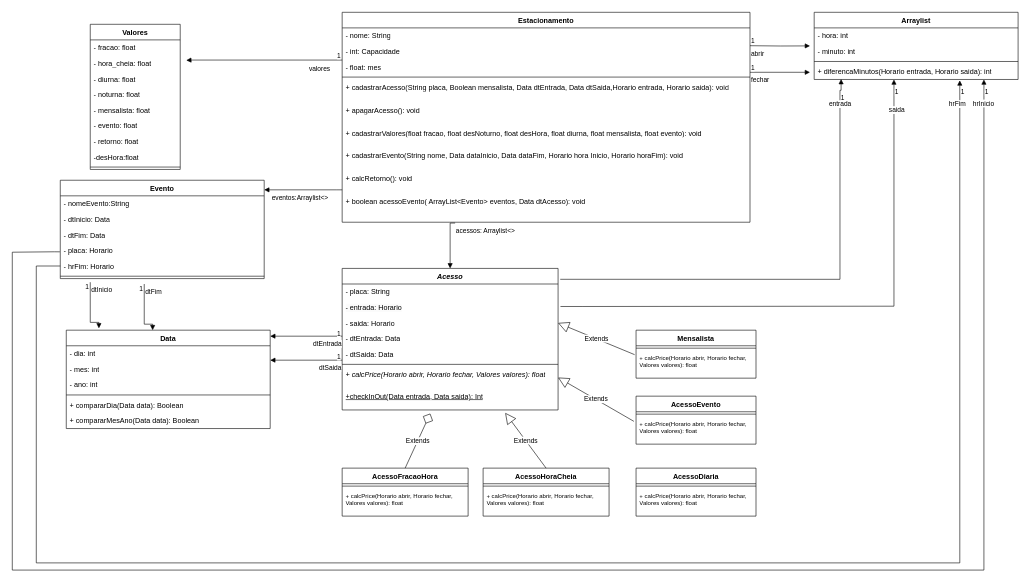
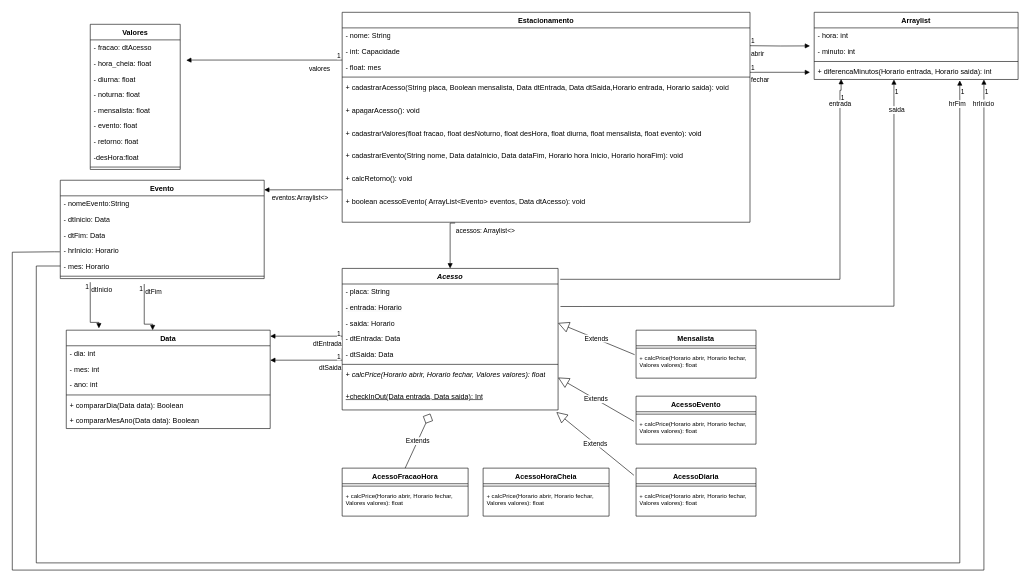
- <mxCell id="57" value="- fracao: float" style="text;strokeColor=none;fillColor=none;align=left;verticalAlign=top;spacingLeft=4;spacingRight=4;overflow=hidden;rotatable=0;points=[[0,0.5],[1,0.5]];portConstraint=eastwest;whiteSpace=wrap;html=1;" vertex="1" parent="56"><mxGeometry y="26" width="150" height="26" as="geometry" /></mxCell>
+ <mxCell id="57" value="- fracao: dtAcesso" style="text;strokeColor=none;fillColor=none;align=left;verticalAlign=top;spacingLeft=4;spacingRight=4;overflow=hidden;rotatable=0;points=[[0,0.5],[1,0.5]];portConstraint=eastwest;whiteSpace=wrap;html=1;" vertex="1" parent="56"><mxGeometry y="26" width="150" height="26" as="geometry" /></mxCell>
- <mxCell id="53" value="- placa: Horario" style="text;strokeColor=none;fillColor=none;align=left;verticalAlign=top;spacingLeft=4;spacingRight=4;overflow=hidden;rotatable=0;points=[[0,0.5],[1,0.5]];portConstraint=eastwest;whiteSpace=wrap;html=1;" vertex="1" parent="49"><mxGeometry y="104" width="340" height="26" as="geometry" /></mxCell>
+ <mxCell id="53" value="- hrInicio: Horario" style="text;strokeColor=none;fillColor=none;align=left;verticalAlign=top;spacingLeft=4;spacingRight=4;overflow=hidden;rotatable=0;points=[[0,0.5],[1,0.5]];portConstraint=eastwest;whiteSpace=wrap;html=1;" vertex="1" parent="49"><mxGeometry y="104" width="340" height="26" as="geometry" /></mxCell>
- <mxCell id="54" value="- hrFim: Horario" style="text;strokeColor=none;fillColor=none;align=left;verticalAlign=top;spacingLeft=4;spacingRight=4;overflow=hidden;rotatable=0;points=[[0,0.5],[1,0.5]];portConstraint=eastwest;whiteSpace=wrap;html=1;" vertex="1" parent="49"><mxGeometry y="130" width="340" height="26" as="geometry" /></mxCell>
+ <mxCell id="54" value="- mes: Horario" style="text;strokeColor=none;fillColor=none;align=left;verticalAlign=top;spacingLeft=4;spacingRight=4;overflow=hidden;rotatable=0;points=[[0,0.5],[1,0.5]];portConstraint=eastwest;whiteSpace=wrap;html=1;" vertex="1" parent="49"><mxGeometry y="130" width="340" height="26" as="geometry" /></mxCell>
- <mxCell id="67" value="Extends" style="endArrow=block;endSize=16;endFill=0;html=1;rounded=0;exitX=0.5;exitY=0;exitDx=0;exitDy=0;entryX=0.755;entryY=1.134;entryDx=0;entryDy=0;entryPerimeter=0;" edge="1" parent="1" source="22" target="21"><mxGeometry width="160" relative="1" as="geometry"><mxPoint x="900" y="740" as="sourcePoint" /><mxPoint x="1060" y="740" as="targetPoint" /></mxGeometry></mxCell>
+ <mxCell id="68" value="Extends" style="endArrow=block;endSize=16;endFill=0;html=1;rounded=0;exitX=-0.018;exitY=0.149;exitDx=0;exitDy=0;exitPerimeter=0;entryX=0.992;entryY=1.097;entryDx=0;entryDy=0;entryPerimeter=0;" edge="1" parent="1" source="34" target="21"><mxGeometry width="160" relative="1" as="geometry"><mxPoint x="920" y="710" as="sourcePoint" /><mxPoint x="940" y="690" as="targetPoint" /></mxGeometry></mxCell>
